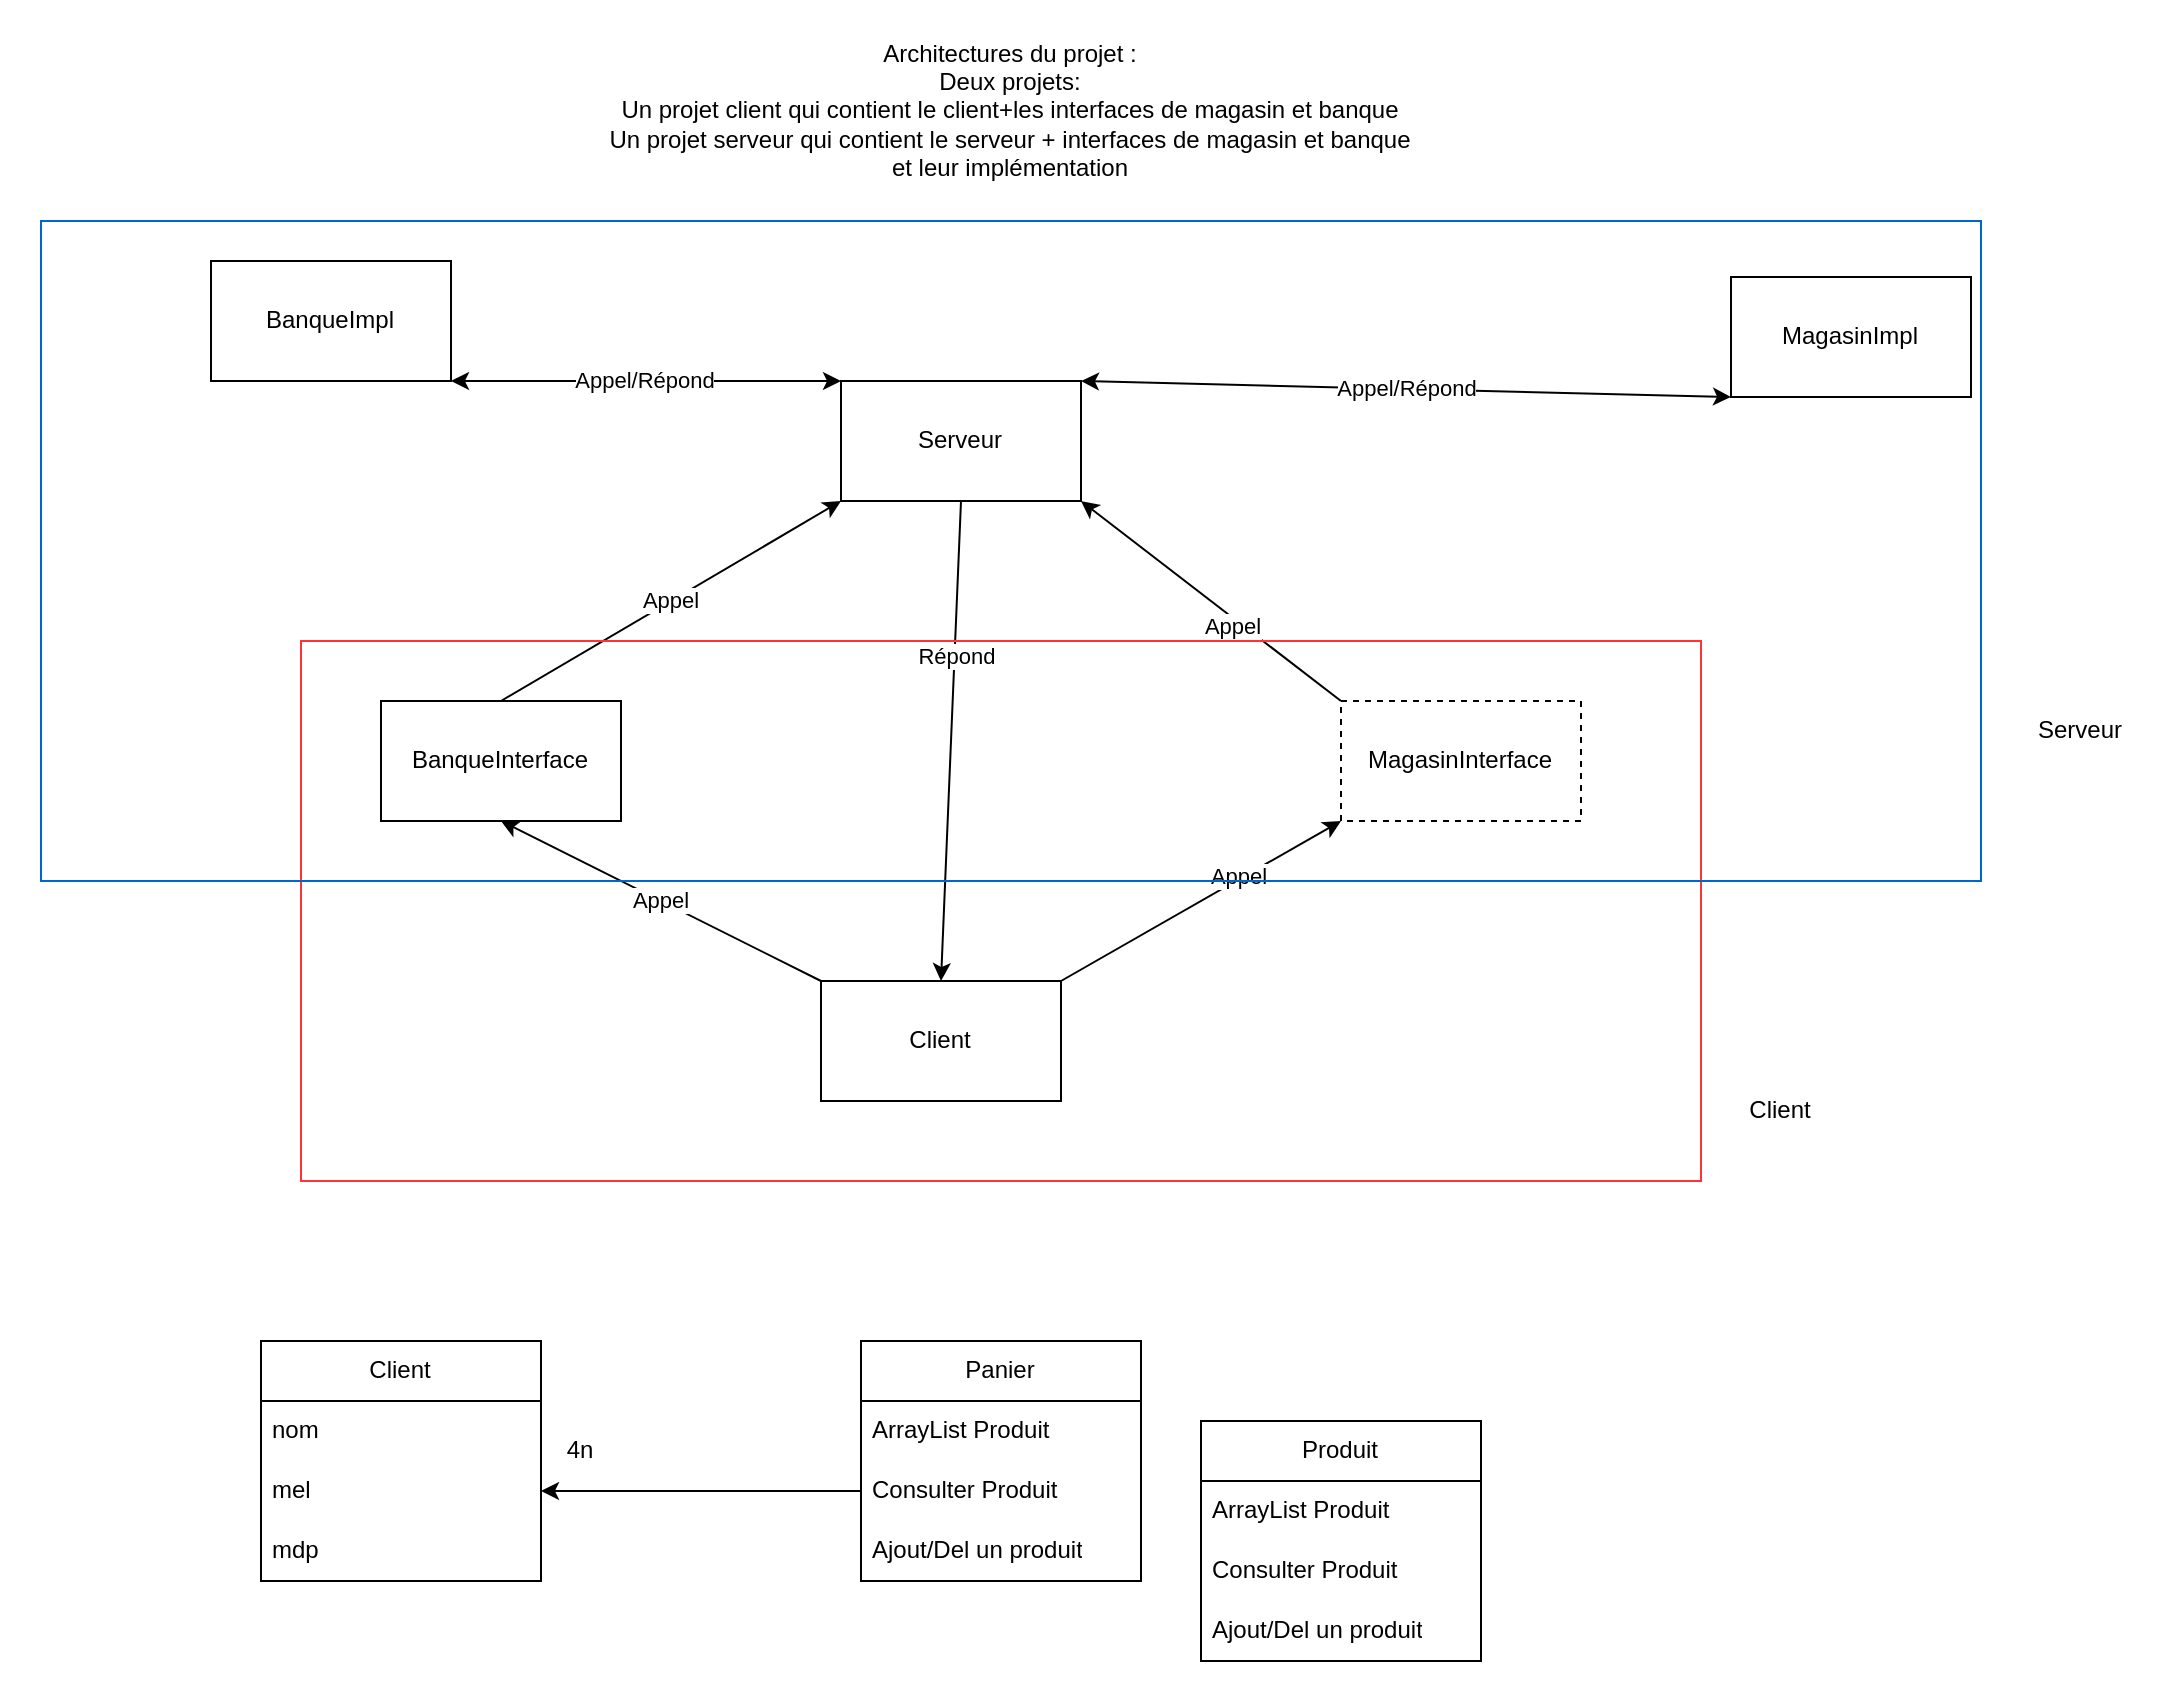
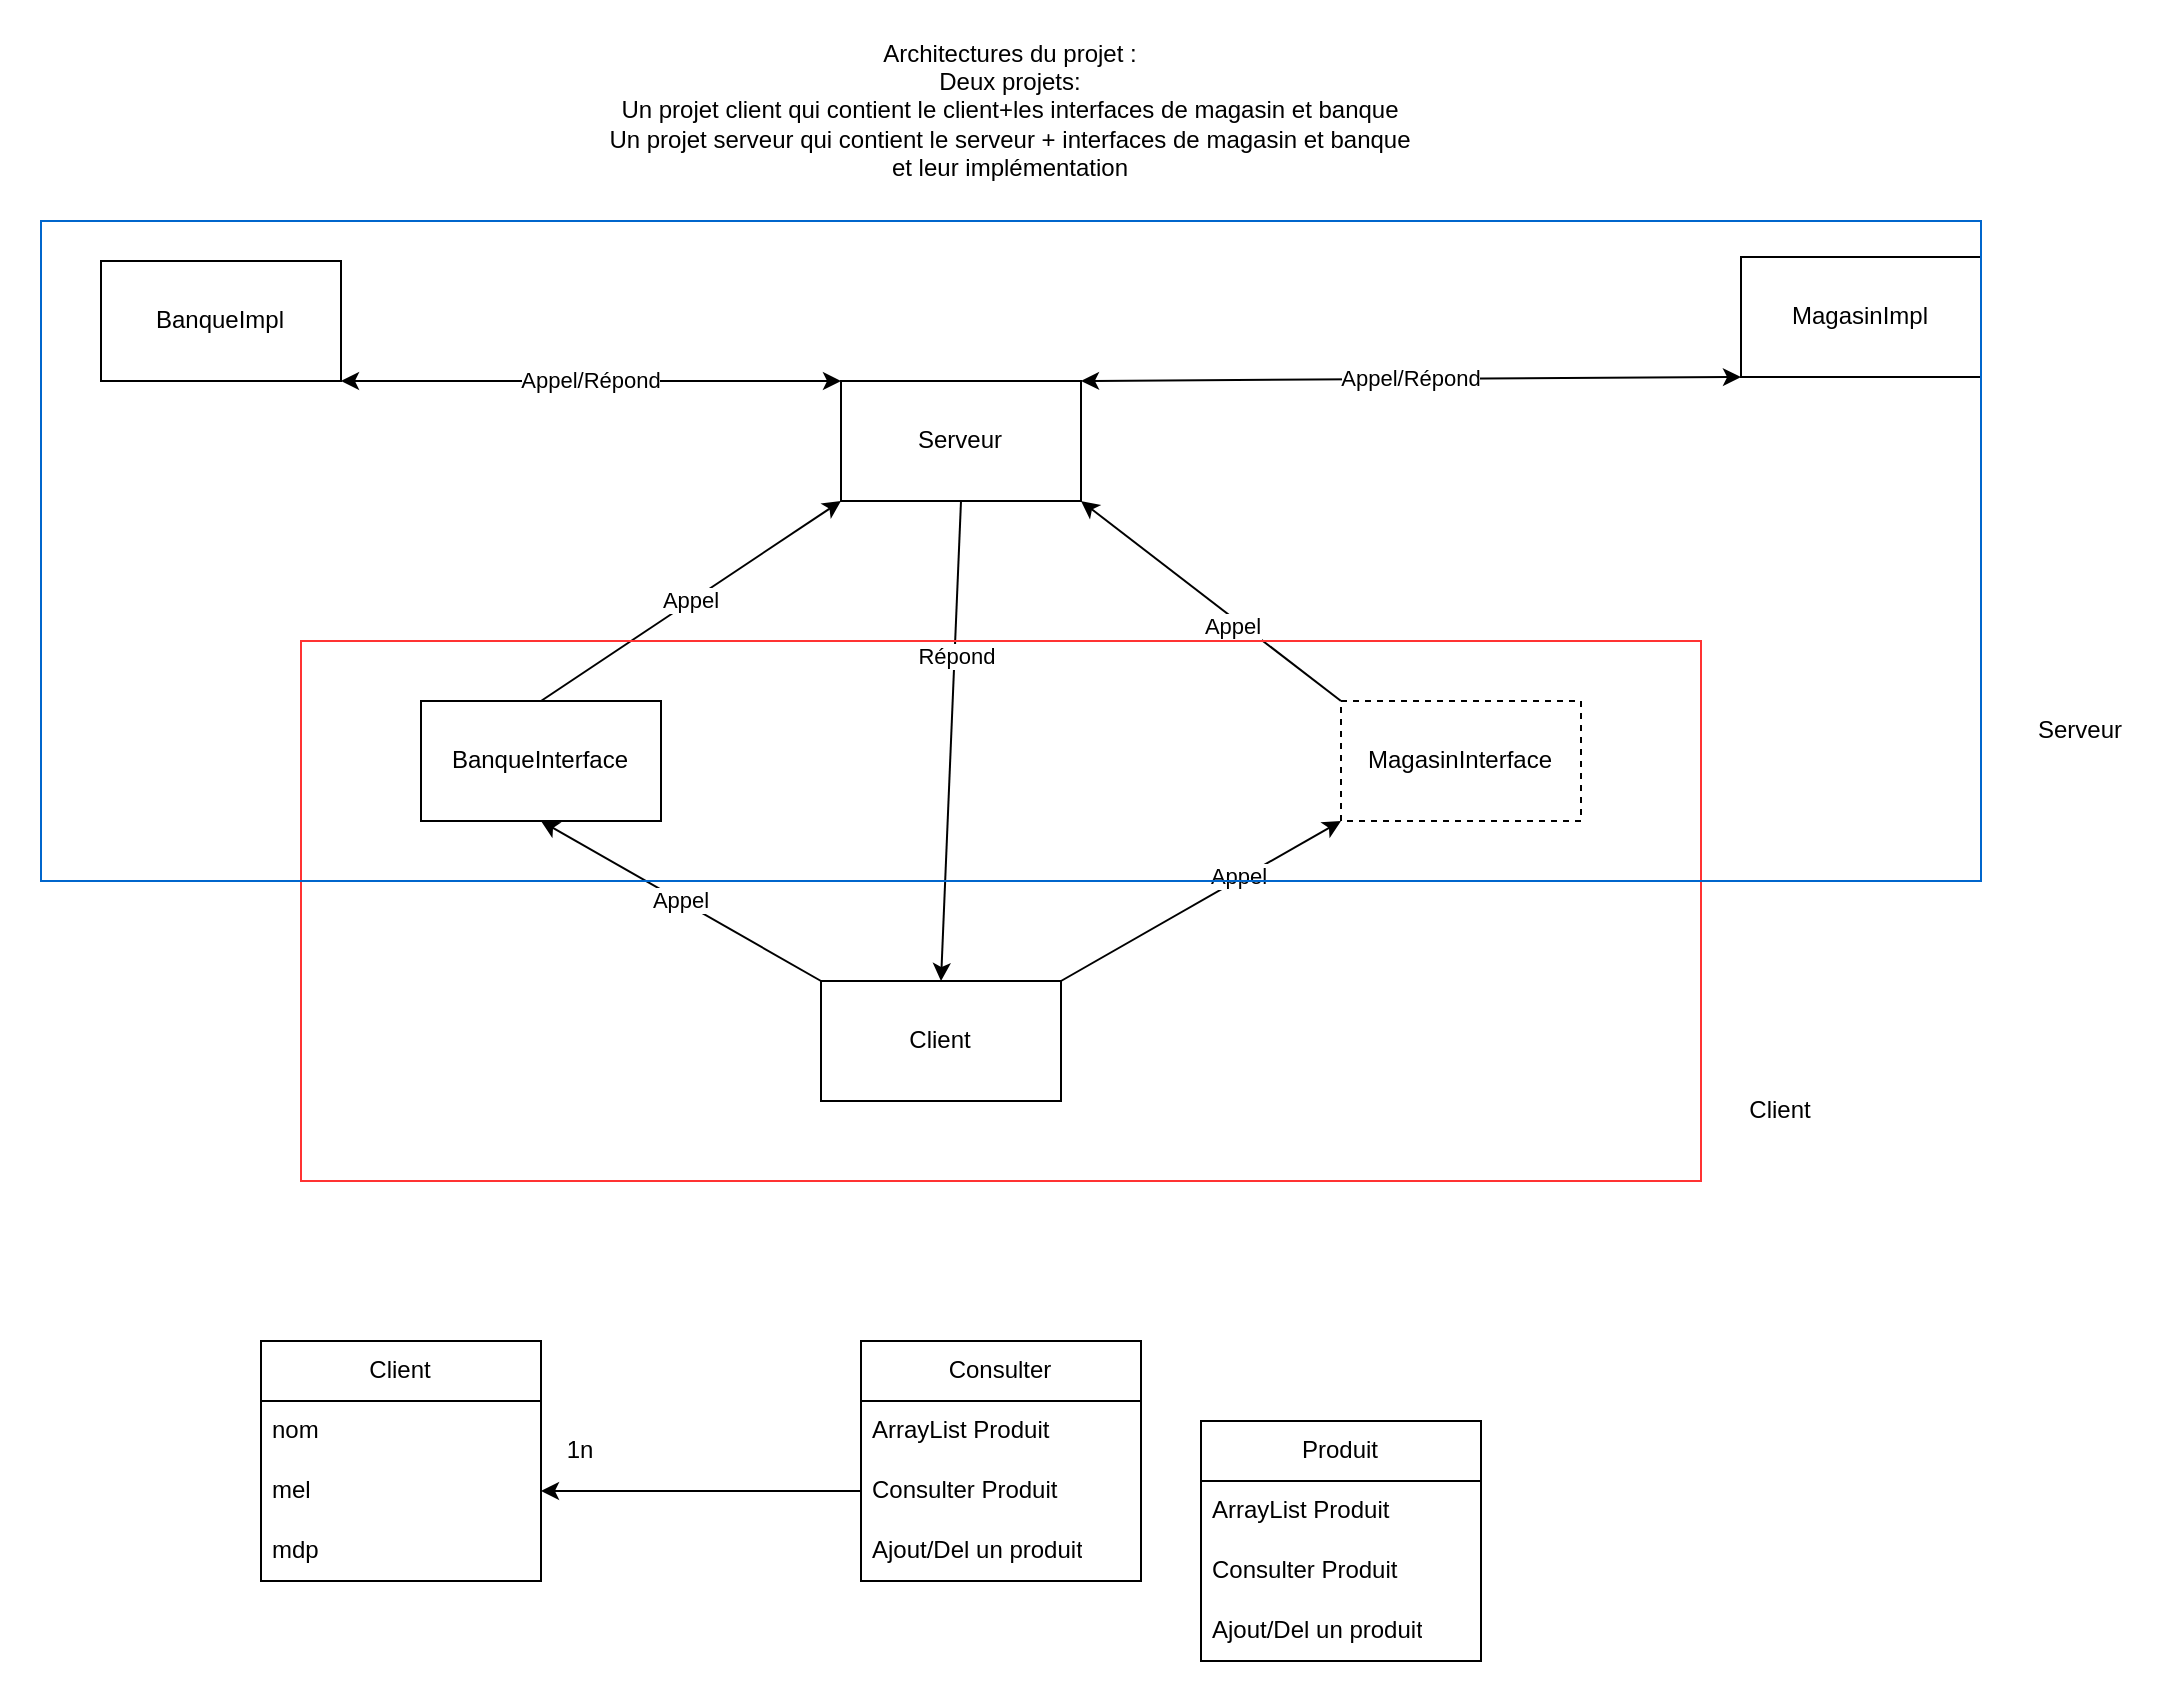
- <mxCell id="3" value="BanqueImpl" style="rounded=0;whiteSpace=wrap;html=1;" parent="1" vertex="1"><mxGeometry x="105" y="130" width="120" height="60" as="geometry" /></mxCell>
+ <mxCell id="3" value="BanqueImpl" style="rounded=0;whiteSpace=wrap;html=1;" parent="1" vertex="1"><mxGeometry x="50" y="130" width="120" height="60" as="geometry" /></mxCell>
- <mxCell id="4" value="MagasinImpl" style="rounded=0;whiteSpace=wrap;html=1;" parent="1" vertex="1"><mxGeometry x="865" y="138" width="120" height="60" as="geometry" /></mxCell>
+ <mxCell id="4" value="MagasinImpl" style="rounded=0;whiteSpace=wrap;html=1;" parent="1" vertex="1"><mxGeometry x="870" y="128" width="120" height="60" as="geometry" /></mxCell>
- <mxCell id="7" value="BanqueInterface" style="rounded=0;whiteSpace=wrap;html=1;" parent="1" vertex="1"><mxGeometry x="190" y="350" width="120" height="60" as="geometry" /></mxCell>
+ <mxCell id="7" value="BanqueInterface" style="rounded=0;whiteSpace=wrap;html=1;" parent="1" vertex="1"><mxGeometry x="210" y="350" width="120" height="60" as="geometry" /></mxCell>
- <mxCell id="23" value="Panier" style="swimlane;fontStyle=0;childLayout=stackLayout;horizontal=1;startSize=30;horizontalStack=0;resizeParent=1;resizeParentMax=0;resizeLast=0;collapsible=1;marginBottom=0;whiteSpace=wrap;html=1;" parent="1" vertex="1"><mxGeometry x="430" y="670" width="140" height="120" as="geometry" /></mxCell>
+ <mxCell id="23" value="Consulter" style="swimlane;fontStyle=0;childLayout=stackLayout;horizontal=1;startSize=30;horizontalStack=0;resizeParent=1;resizeParentMax=0;resizeLast=0;collapsible=1;marginBottom=0;whiteSpace=wrap;html=1;" parent="1" vertex="1"><mxGeometry x="430" y="670" width="140" height="120" as="geometry" /></mxCell>
- <mxCell id="28" value="4n" style="text;html=1;strokeColor=none;fillColor=none;align=center;verticalAlign=middle;whiteSpace=wrap;rounded=0;" parent="1" vertex="1"><mxGeometry x="260" y="710" width="60" height="30" as="geometry" /></mxCell>
+ <mxCell id="28" value="1n" style="text;html=1;strokeColor=none;fillColor=none;align=center;verticalAlign=middle;whiteSpace=wrap;rounded=0;" parent="1" vertex="1"><mxGeometry x="260" y="710" width="60" height="30" as="geometry" /></mxCell>
